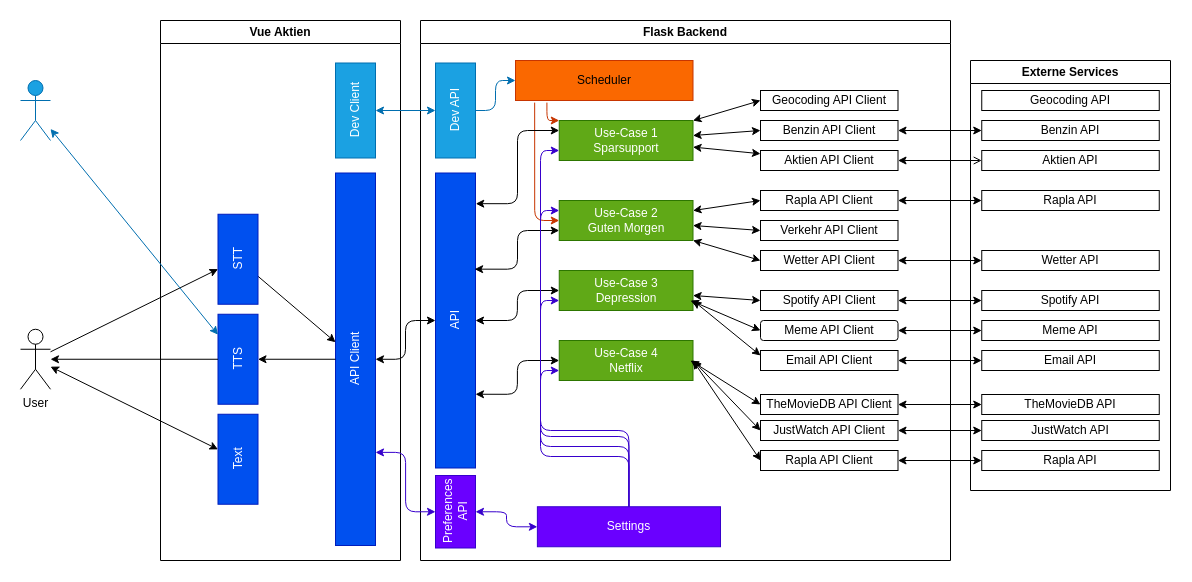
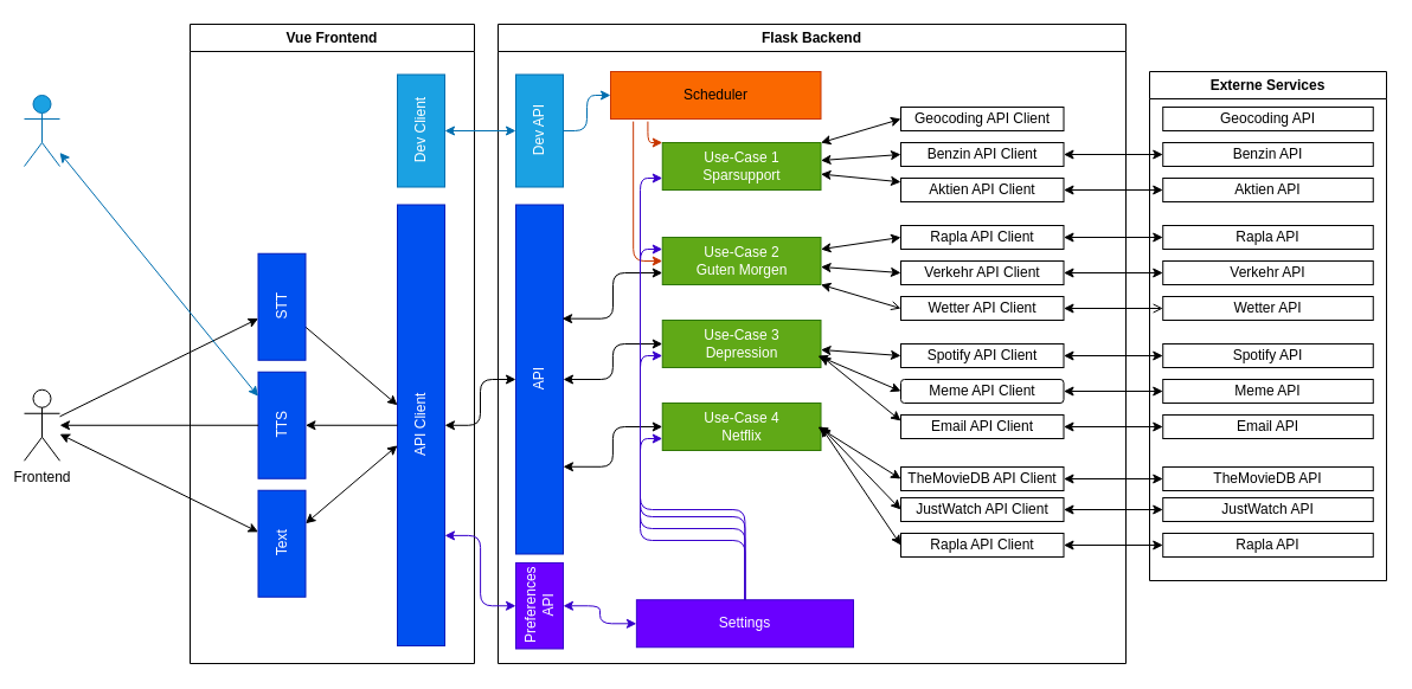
- <mxCell id="2" value="Vue Aktien" style="swimlane;whiteSpace=wrap;html=1;" parent="1" vertex="1"><mxGeometry x="160" y="20" width="240" height="540" as="geometry"><mxRectangle x="230" y="80" width="120" height="30" as="alternateBounds" /></mxGeometry></mxCell>
+ <mxCell id="2" value="Vue Frontend" style="swimlane;whiteSpace=wrap;html=1;" parent="1" vertex="1"><mxGeometry x="160" y="20" width="240" height="540" as="geometry"><mxRectangle x="230" y="80" width="120" height="30" as="alternateBounds" /></mxGeometry></mxCell>
- <mxCell id="86" style="edgeStyle=orthogonalEdgeStyle;html=1;startArrow=classic;startFill=1;endArrow=open;endFill=1;" parent="1" source="42" target="58" edge="1"><mxGeometry relative="1" as="geometry" /></mxCell>
+ <mxCell id="86" style="edgeStyle=orthogonalEdgeStyle;html=1;startArrow=classic;startFill=1;endArrow=classic;endFill=1;" parent="1" source="42" target="58" edge="1"><mxGeometry relative="1" as="geometry" /></mxCell>
- <mxCell id="20" style="edgeStyle=orthogonalEdgeStyle;html=1;entryX=0.896;entryY=1.006;entryDx=0;entryDy=0;entryPerimeter=0;startArrow=classic;startFill=1;endArrow=classic;endFill=1;exitX=0;exitY=0.25;exitDx=0;exitDy=0;" parent="11" source="24" target="18" edge="1"><mxGeometry relative="1" as="geometry"><Array as="points"><mxPoint x="97" y="110" /><mxPoint x="97" y="183" /></Array></mxGeometry></mxCell>
+ <mxCell id="84" style="edgeStyle=orthogonalEdgeStyle;html=1;startArrow=classic;startFill=1;endArrow=classic;endFill=1;" parent="1" source="44" target="60" edge="1"><mxGeometry relative="1" as="geometry" /></mxCell>
+ <mxCell id="60" value="Verkehr API" style="rounded=0;whiteSpace=wrap;html=1;" parent="55" vertex="1"><mxGeometry x="11.25" y="160" width="177.5" height="20" as="geometry" /></mxCell>
- <mxCell id="28" style="edgeStyle=none;html=1;entryX=0;entryY=0.5;entryDx=0;entryDy=0;startArrow=classic;startFill=1;endArrow=classic;endFill=1;" parent="11" source="29" target="45" edge="1"><mxGeometry relative="1" as="geometry" /></mxCell>
+ <mxCell id="28" style="edgeStyle=none;html=1;entryX=0;entryY=0.5;entryDx=0;entryDy=0;startArrow=classic;startFill=1;endArrow=open;endFill=1;" parent="11" source="29" target="45" edge="1"><mxGeometry relative="1" as="geometry" /></mxCell>
- <mxCell id="83" style="edgeStyle=orthogonalEdgeStyle;html=1;startArrow=classic;startFill=1;endArrow=classic;endFill=1;" parent="1" source="45" target="61" edge="1"><mxGeometry relative="1" as="geometry" /></mxCell>
+ <mxCell id="83" style="edgeStyle=orthogonalEdgeStyle;html=1;startArrow=classic;startFill=1;endArrow=open;endFill=1;" parent="1" source="45" target="61" edge="1"><mxGeometry relative="1" as="geometry" /></mxCell>
- <mxCell id="70" value="User" style="shape=umlActor;verticalLabelPosition=bottom;verticalAlign=top;html=1;outlineConnect=0;" parent="1" vertex="1"><mxGeometry x="20" y="328.75" width="30" height="60" as="geometry" /></mxCell>
+ <mxCell id="70" value="Frontend" style="shape=umlActor;verticalLabelPosition=bottom;verticalAlign=top;html=1;outlineConnect=0;" parent="1" vertex="1"><mxGeometry x="20" y="328.75" width="30" height="60" as="geometry" /></mxCell>
+ <mxCell id="9" value="" style="edgeStyle=none;html=1;startArrow=classic;startFill=1;" parent="2" source="10" target="3" edge="1"><mxGeometry relative="1" as="geometry" /></mxCell>
